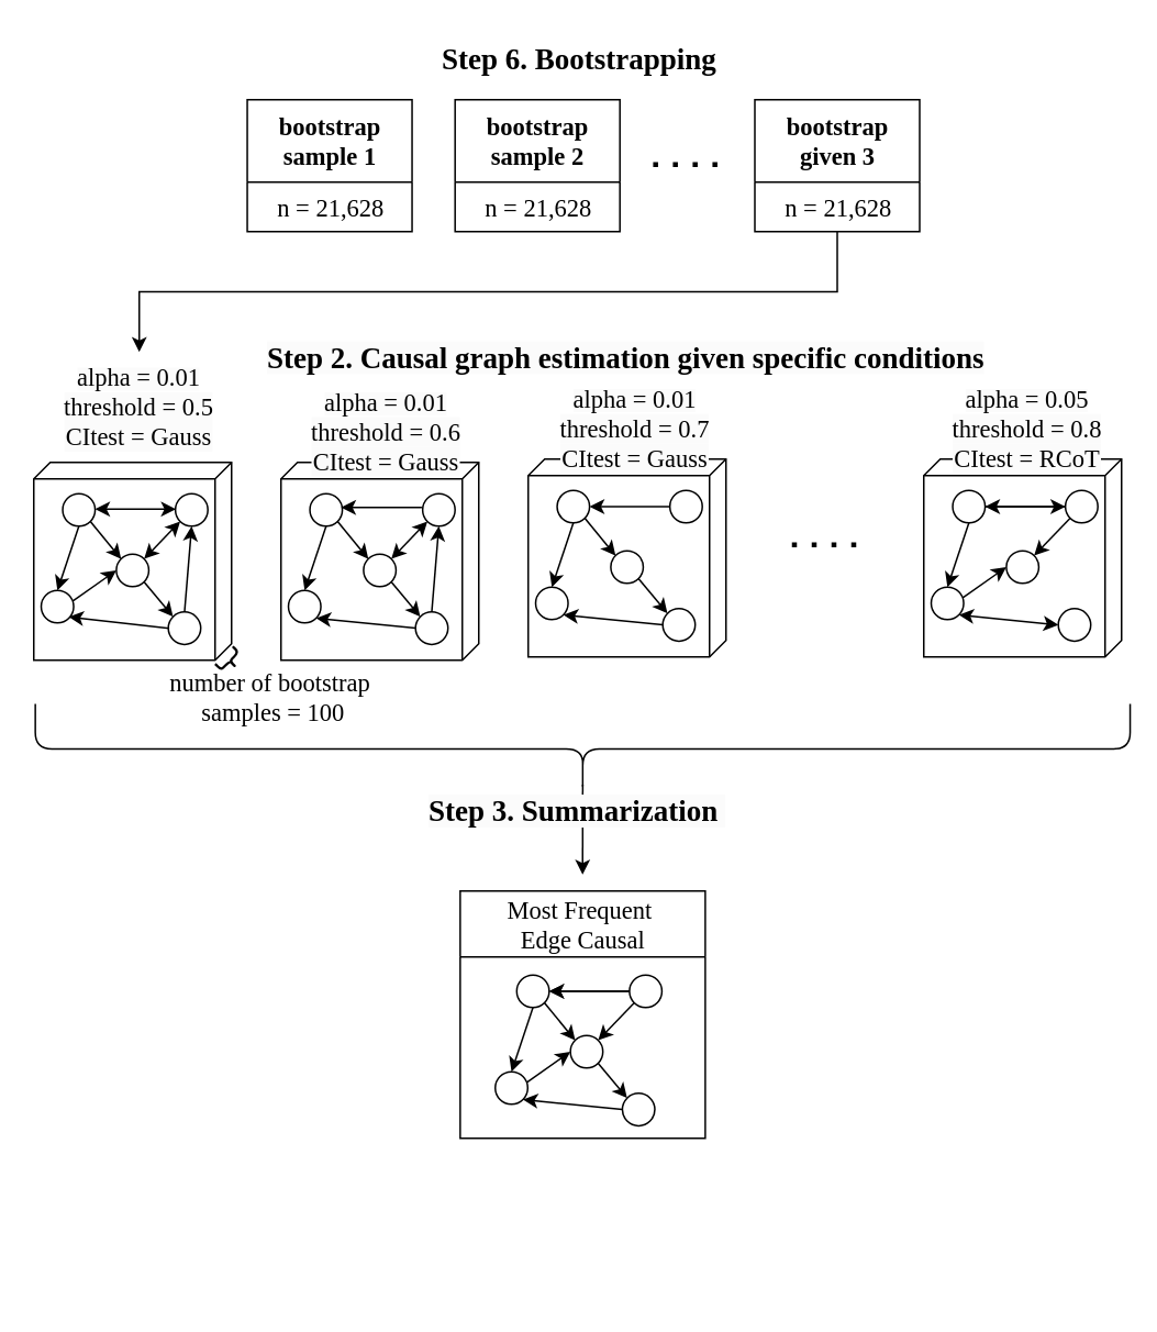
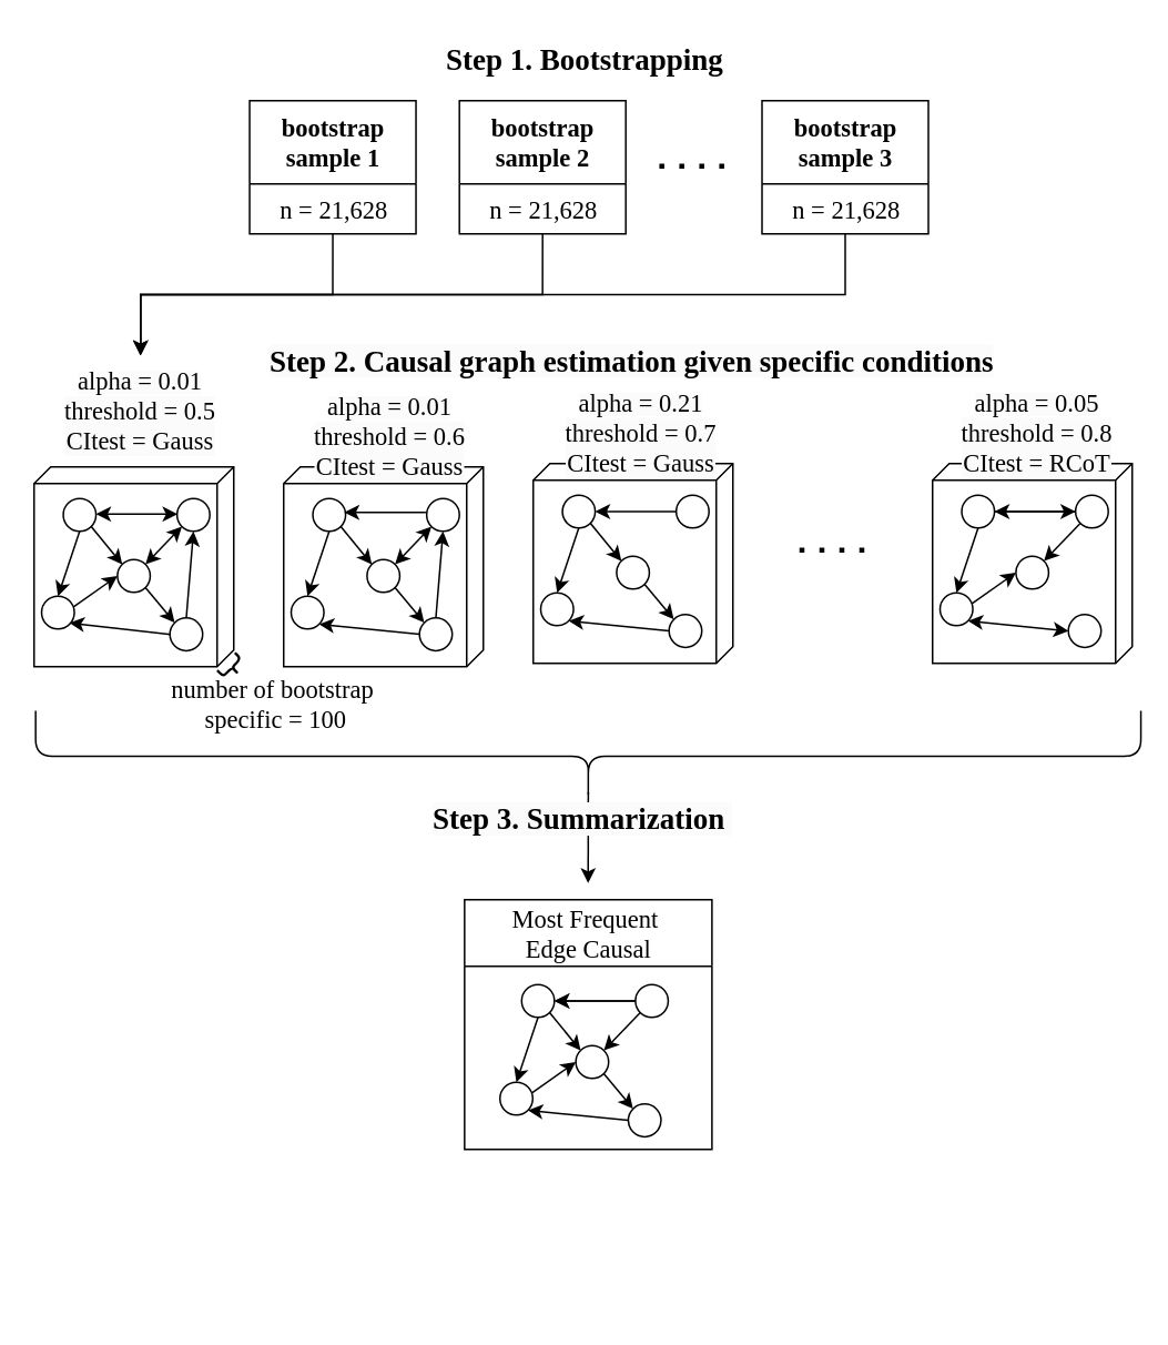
- <mxCell id="76" value="&lt;font face=&quot;Times New Roman&quot; style=&quot;font-size: 18px;&quot;&gt;&lt;b style=&quot;&quot;&gt;Step 6. Bootstrapping&amp;nbsp;&lt;/b&gt;&lt;/font&gt;&lt;div&gt;&lt;font face=&quot;Times New Roman&quot; style=&quot;font-size: 15px;&quot;&gt;&lt;b&gt;&lt;br&gt;&lt;/b&gt;&lt;/font&gt;&lt;/div&gt;" style="text;html=1;align=center;verticalAlign=middle;resizable=0;points=[];autosize=1;strokeColor=none;fillColor=none;" parent="1" vertex="1"><mxGeometry x="258.08" y="20" width="190" height="50" as="geometry" /></mxCell>
+ <mxCell id="76" value="&lt;font face=&quot;Times New Roman&quot; style=&quot;font-size: 18px;&quot;&gt;&lt;b style=&quot;&quot;&gt;Step 1. Bootstrapping&amp;nbsp;&lt;/b&gt;&lt;/font&gt;&lt;div&gt;&lt;font face=&quot;Times New Roman&quot; style=&quot;font-size: 15px;&quot;&gt;&lt;b&gt;&lt;br&gt;&lt;/b&gt;&lt;/font&gt;&lt;/div&gt;" style="text;html=1;align=center;verticalAlign=middle;resizable=0;points=[];autosize=1;strokeColor=none;fillColor=none;" parent="1" vertex="1"><mxGeometry x="258.08" y="20" width="190" height="50" as="geometry" /></mxCell>
- <mxCell id="86" value="&lt;font style=&quot;font-size: 15px;&quot; face=&quot;Times New Roman&quot;&gt;bootstrap given 3&lt;/font&gt;" style="swimlane;whiteSpace=wrap;html=1;startSize=50;" parent="1" vertex="1"><mxGeometry x="457.5" y="60" width="100" height="80" as="geometry" /></mxCell>
+ <mxCell id="86" value="&lt;font style=&quot;font-size: 15px;&quot; face=&quot;Times New Roman&quot;&gt;bootstrap sample 3&lt;/font&gt;" style="swimlane;whiteSpace=wrap;html=1;startSize=50;" parent="1" vertex="1"><mxGeometry x="457.5" y="60" width="100" height="80" as="geometry" /></mxCell>
+ <mxCell id="77" style="edgeStyle=orthogonalEdgeStyle;rounded=0;orthogonalLoop=1;jettySize=auto;html=1;exitX=0.5;exitY=1;exitDx=0;exitDy=0;entryX=0.5;entryY=0;entryDx=0;entryDy=0;" parent="1" source="78" target="3" edge="1"><mxGeometry relative="1" as="geometry" /></mxCell>
+ <mxCell id="83" style="edgeStyle=orthogonalEdgeStyle;rounded=0;orthogonalLoop=1;jettySize=auto;html=1;exitX=0.5;exitY=1;exitDx=0;exitDy=0;" parent="1" source="84" target="3" edge="1"><mxGeometry relative="1" as="geometry" /></mxCell>
- <mxCell id="47" value="&lt;span style=&quot;color: rgb(0, 0, 0); font-style: normal; font-variant-ligatures: normal; font-variant-caps: normal; font-weight: 400; letter-spacing: normal; orphans: 2; text-indent: 0px; text-transform: none; widows: 2; word-spacing: 0px; -webkit-text-stroke-width: 0px; white-space: normal; background-color: rgb(251, 251, 251); float: none; display: inline !important;&quot;&gt;&lt;font style=&quot;font-size: 15px;&quot; face=&quot;Times New Roman&quot;&gt;alpha = 0.01&lt;/font&gt;&lt;/span&gt;&lt;div style=&quot;forced-color-adjust: none; color: rgb(0, 0, 0); font-style: normal; font-variant-ligatures: normal; font-variant-caps: normal; font-weight: 400; letter-spacing: normal; orphans: 2; text-indent: 0px; text-transform: none; widows: 2; word-spacing: 0px; -webkit-text-stroke-width: 0px; white-space: normal; background-color: rgb(251, 251, 251); text-decoration-thickness: initial; text-decoration-style: initial; text-decoration-color: initial;&quot;&gt;&lt;font style=&quot;font-size: 15px;&quot; face=&quot;Times New Roman&quot;&gt;threshold = 0.7&lt;/font&gt;&lt;/div&gt;&lt;div style=&quot;forced-color-adjust: none; color: rgb(0, 0, 0); font-style: normal; font-variant-ligatures: normal; font-variant-caps: normal; font-weight: 400; letter-spacing: normal; orphans: 2; text-indent: 0px; text-transform: none; widows: 2; word-spacing: 0px; -webkit-text-stroke-width: 0px; white-space: normal; background-color: rgb(251, 251, 251); text-decoration-thickness: initial; text-decoration-style: initial; text-decoration-color: initial;&quot;&gt;&lt;span style=&quot;font-family: &amp;quot;Times New Roman&amp;quot;; font-size: 15px;&quot;&gt;CItest = Gauss&lt;/span&gt;&lt;font style=&quot;font-size: 15px;&quot; face=&quot;Times New Roman&quot;&gt;&lt;/font&gt;&lt;/div&gt;" style="text;whiteSpace=wrap;html=1;align=center;" parent="1" vertex="1"><mxGeometry x="330" y="226" width="110" height="50" as="geometry" /></mxCell>
+ <mxCell id="47" value="&lt;span style=&quot;color: rgb(0, 0, 0); font-style: normal; font-variant-ligatures: normal; font-variant-caps: normal; font-weight: 400; letter-spacing: normal; orphans: 2; text-indent: 0px; text-transform: none; widows: 2; word-spacing: 0px; -webkit-text-stroke-width: 0px; white-space: normal; background-color: rgb(251, 251, 251); float: none; display: inline !important;&quot;&gt;&lt;font style=&quot;font-size: 15px;&quot; face=&quot;Times New Roman&quot;&gt;alpha = 0.21&lt;/font&gt;&lt;/span&gt;&lt;div style=&quot;forced-color-adjust: none; color: rgb(0, 0, 0); font-style: normal; font-variant-ligatures: normal; font-variant-caps: normal; font-weight: 400; letter-spacing: normal; orphans: 2; text-indent: 0px; text-transform: none; widows: 2; word-spacing: 0px; -webkit-text-stroke-width: 0px; white-space: normal; background-color: rgb(251, 251, 251); text-decoration-thickness: initial; text-decoration-style: initial; text-decoration-color: initial;&quot;&gt;&lt;font style=&quot;font-size: 15px;&quot; face=&quot;Times New Roman&quot;&gt;threshold = 0.7&lt;/font&gt;&lt;/div&gt;&lt;div style=&quot;forced-color-adjust: none; color: rgb(0, 0, 0); font-style: normal; font-variant-ligatures: normal; font-variant-caps: normal; font-weight: 400; letter-spacing: normal; orphans: 2; text-indent: 0px; text-transform: none; widows: 2; word-spacing: 0px; -webkit-text-stroke-width: 0px; white-space: normal; background-color: rgb(251, 251, 251); text-decoration-thickness: initial; text-decoration-style: initial; text-decoration-color: initial;&quot;&gt;&lt;span style=&quot;font-family: &amp;quot;Times New Roman&amp;quot;; font-size: 15px;&quot;&gt;CItest = Gauss&lt;/span&gt;&lt;font style=&quot;font-size: 15px;&quot; face=&quot;Times New Roman&quot;&gt;&lt;/font&gt;&lt;/div&gt;" style="text;whiteSpace=wrap;html=1;align=center;" parent="1" vertex="1"><mxGeometry x="330" y="226" width="110" height="50" as="geometry" /></mxCell>
- <mxCell id="19" value="&lt;font style=&quot;font-size: 15px;&quot; face=&quot;Times New Roman&quot;&gt;number of bootstrap&amp;nbsp;&lt;/font&gt;&lt;div&gt;&lt;font style=&quot;font-size: 15px;&quot; face=&quot;Times New Roman&quot;&gt;samples = 100&lt;/font&gt;&lt;/div&gt;" style="text;html=1;align=center;verticalAlign=middle;resizable=0;points=[];autosize=1;strokeColor=none;fillColor=none;" parent="1" vertex="1"><mxGeometry x="89.8" y="397" width="150" height="50" as="geometry" /></mxCell>
+ <mxCell id="19" value="&lt;font style=&quot;font-size: 15px;&quot; face=&quot;Times New Roman&quot;&gt;number of bootstrap&amp;nbsp;&lt;/font&gt;&lt;div&gt;&lt;font style=&quot;font-size: 15px;&quot; face=&quot;Times New Roman&quot;&gt;specific = 100&lt;/font&gt;&lt;/div&gt;" style="text;html=1;align=center;verticalAlign=middle;resizable=0;points=[];autosize=1;strokeColor=none;fillColor=none;" parent="1" vertex="1"><mxGeometry x="89.8" y="397" width="150" height="50" as="geometry" /></mxCell>
